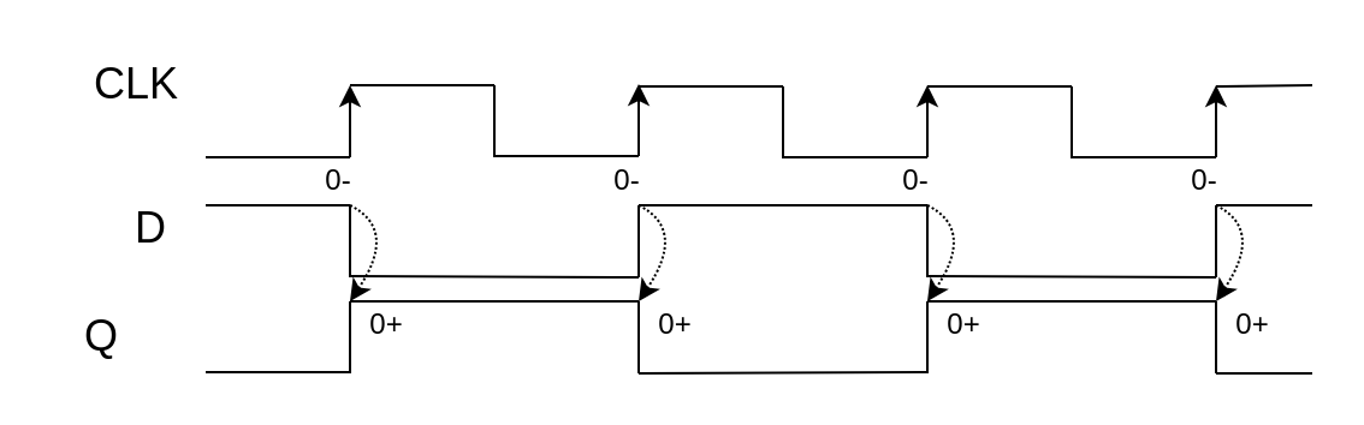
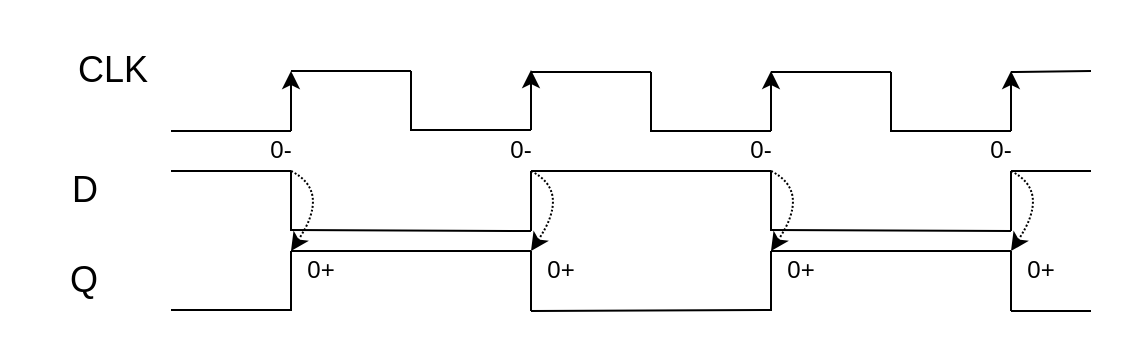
- <mxCell id="3" value="D" style="text;html=1;align=right;verticalAlign=middle;resizable=0;points=[];autosize=1;strokeColor=none;fillColor=none;fontSize=18;" parent="1" vertex="1"><mxGeometry x="40" y="80" width="30" height="30" as="geometry" /></mxCell>
+ <mxCell id="3" value="D" style="text;html=1;align=right;verticalAlign=middle;resizable=0;points=[];autosize=1;strokeColor=none;fillColor=none;fontSize=18;" parent="1" vertex="1"><mxGeometry x="20" y="80" width="30" height="30" as="geometry" /></mxCell>
